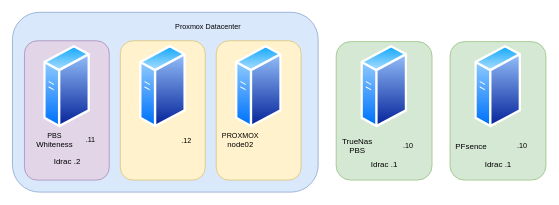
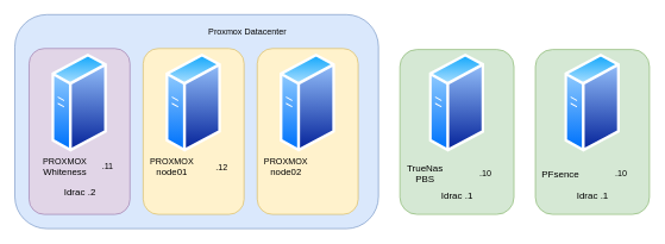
- <mxCell id="7" value="PBS&lt;br&gt;&lt;div style=&quot;text-align: center;&quot;&gt;&lt;span style=&quot;font-family: helvetica, arial, verdana, sans-serif; font-size: 13px; text-align: start;&quot;&gt;Whiteness&lt;/span&gt;&lt;/div&gt;" style="text;html=1;align=center;verticalAlign=middle;resizable=0;points=[];autosize=1;strokeColor=none;fillColor=none;" parent="1" vertex="1"><mxGeometry x="50" y="213.4" width="80" height="40" as="geometry" /></mxCell>
+ <mxCell id="7" value="PROXMOX&lt;br&gt;&lt;div style=&quot;text-align: center;&quot;&gt;&lt;span style=&quot;font-family: helvetica, arial, verdana, sans-serif; font-size: 13px; text-align: start;&quot;&gt;Whiteness&lt;/span&gt;&lt;/div&gt;" style="text;html=1;align=center;verticalAlign=middle;resizable=0;points=[];autosize=1;strokeColor=none;fillColor=none;" parent="1" vertex="1"><mxGeometry x="50" y="213.4" width="80" height="40" as="geometry" /></mxCell>
+ <mxCell id="11" value="PROXMOX&lt;br&gt;&lt;div style=&quot;text-align: center;&quot;&gt;&lt;span style=&quot;font-family: helvetica, arial, verdana, sans-serif; font-size: 13px; text-align: start;&quot;&gt;node01&lt;/span&gt;&lt;/div&gt;" style="text;html=1;align=center;verticalAlign=middle;resizable=0;points=[];autosize=1;strokeColor=none;fillColor=none;" parent="1" vertex="1"><mxGeometry x="200" y="213.58" width="80" height="40" as="geometry" /></mxCell>
